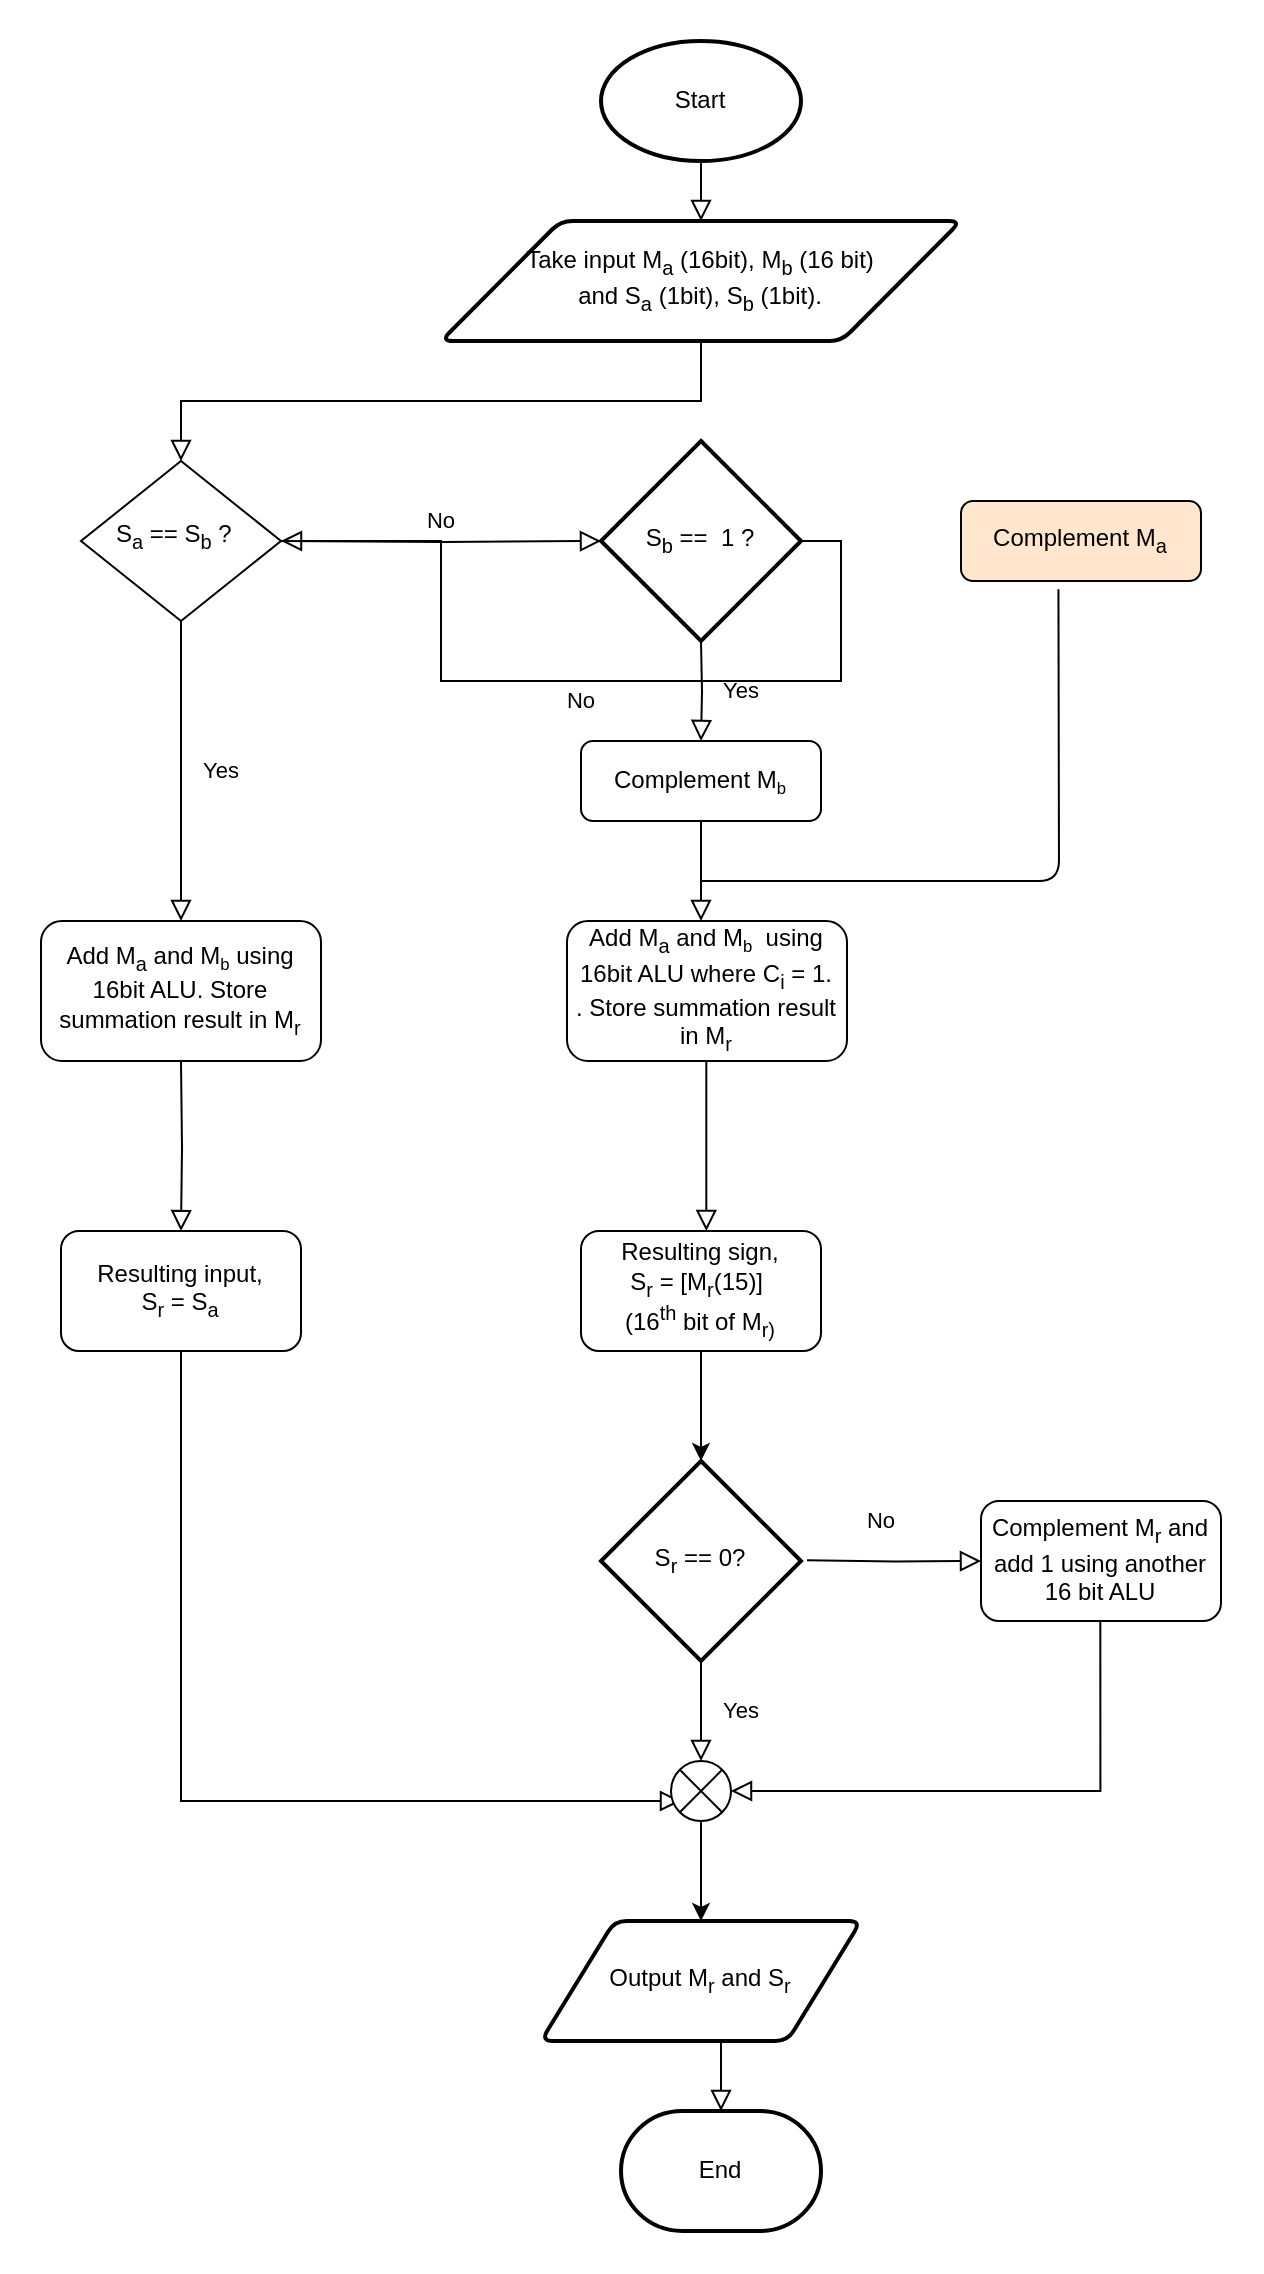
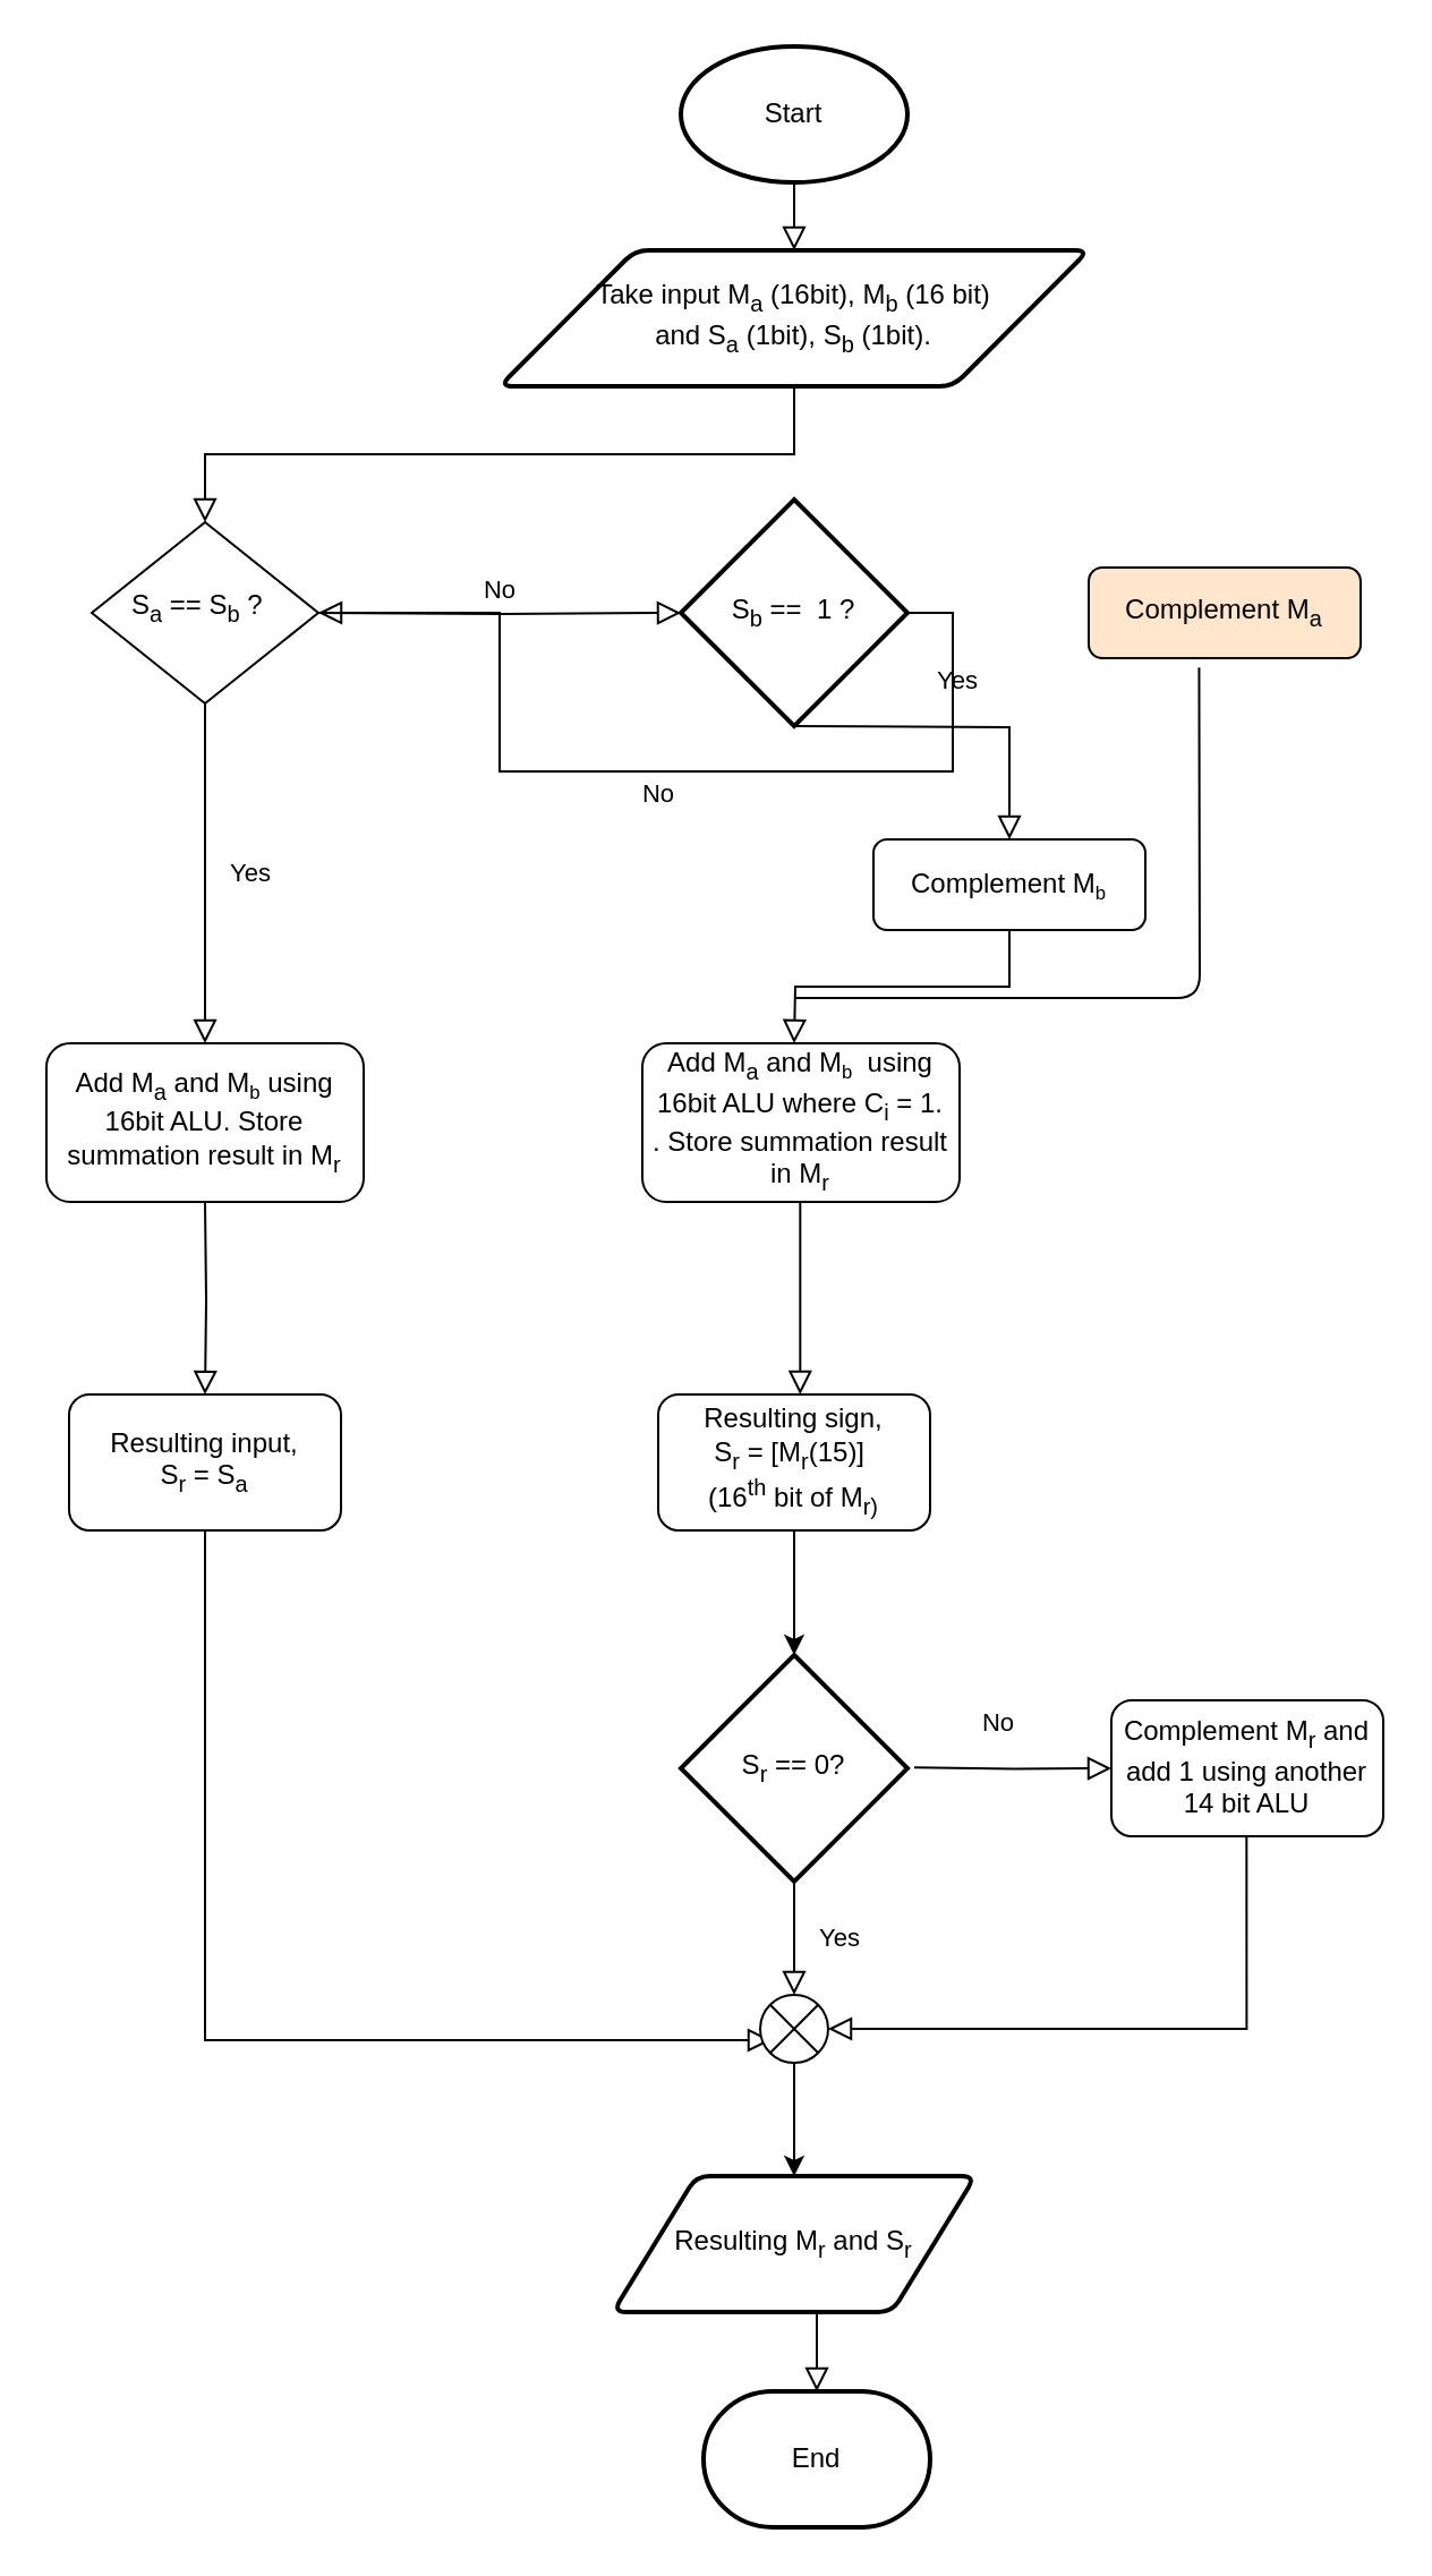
- <mxCell id="12" value="Complement M&lt;span style=&quot;font-size: 10px&quot;&gt;&lt;sub&gt;b&lt;/sub&gt;&lt;/span&gt;" style="rounded=1;whiteSpace=wrap;html=1;fontSize=12;glass=0;strokeWidth=1;shadow=0;" parent="1" vertex="1"><mxGeometry x="290" y="370" width="120" height="40" as="geometry" /></mxCell>
+ <mxCell id="12" value="Complement M&lt;span style=&quot;font-size: 10px&quot;&gt;&lt;sub&gt;b&lt;/sub&gt;&lt;/span&gt;" style="rounded=1;whiteSpace=wrap;html=1;fontSize=12;glass=0;strokeWidth=1;shadow=0;" parent="1" vertex="1"><mxGeometry x="385" y="370" width="120" height="40" as="geometry" /></mxCell>
- <mxCell id="21" value="Complement M&lt;sub&gt;r&lt;/sub&gt; and add 1 using another 16 bit ALU" style="rounded=1;whiteSpace=wrap;html=1;" parent="1" vertex="1"><mxGeometry x="490" y="750" width="120" height="60" as="geometry" /></mxCell>
+ <mxCell id="21" value="Complement M&lt;sub&gt;r&lt;/sub&gt; and add 1 using another 14 bit ALU" style="rounded=1;whiteSpace=wrap;html=1;" parent="1" vertex="1"><mxGeometry x="490" y="750" width="120" height="60" as="geometry" /></mxCell>
- <mxCell id="22" value="Output M&lt;sub&gt;r&lt;/sub&gt; and S&lt;sub&gt;r&lt;/sub&gt;" style="shape=parallelogram;html=1;strokeWidth=2;perimeter=parallelogramPerimeter;whiteSpace=wrap;rounded=1;arcSize=12;size=0.23;" parent="1" vertex="1"><mxGeometry x="270" y="960" width="160" height="60" as="geometry" /></mxCell>
+ <mxCell id="22" value="Resulting M&lt;sub&gt;r&lt;/sub&gt; and S&lt;sub&gt;r&lt;/sub&gt;" style="shape=parallelogram;html=1;strokeWidth=2;perimeter=parallelogramPerimeter;whiteSpace=wrap;rounded=1;arcSize=12;size=0.23;" parent="1" vertex="1"><mxGeometry x="270" y="960" width="160" height="60" as="geometry" /></mxCell>
